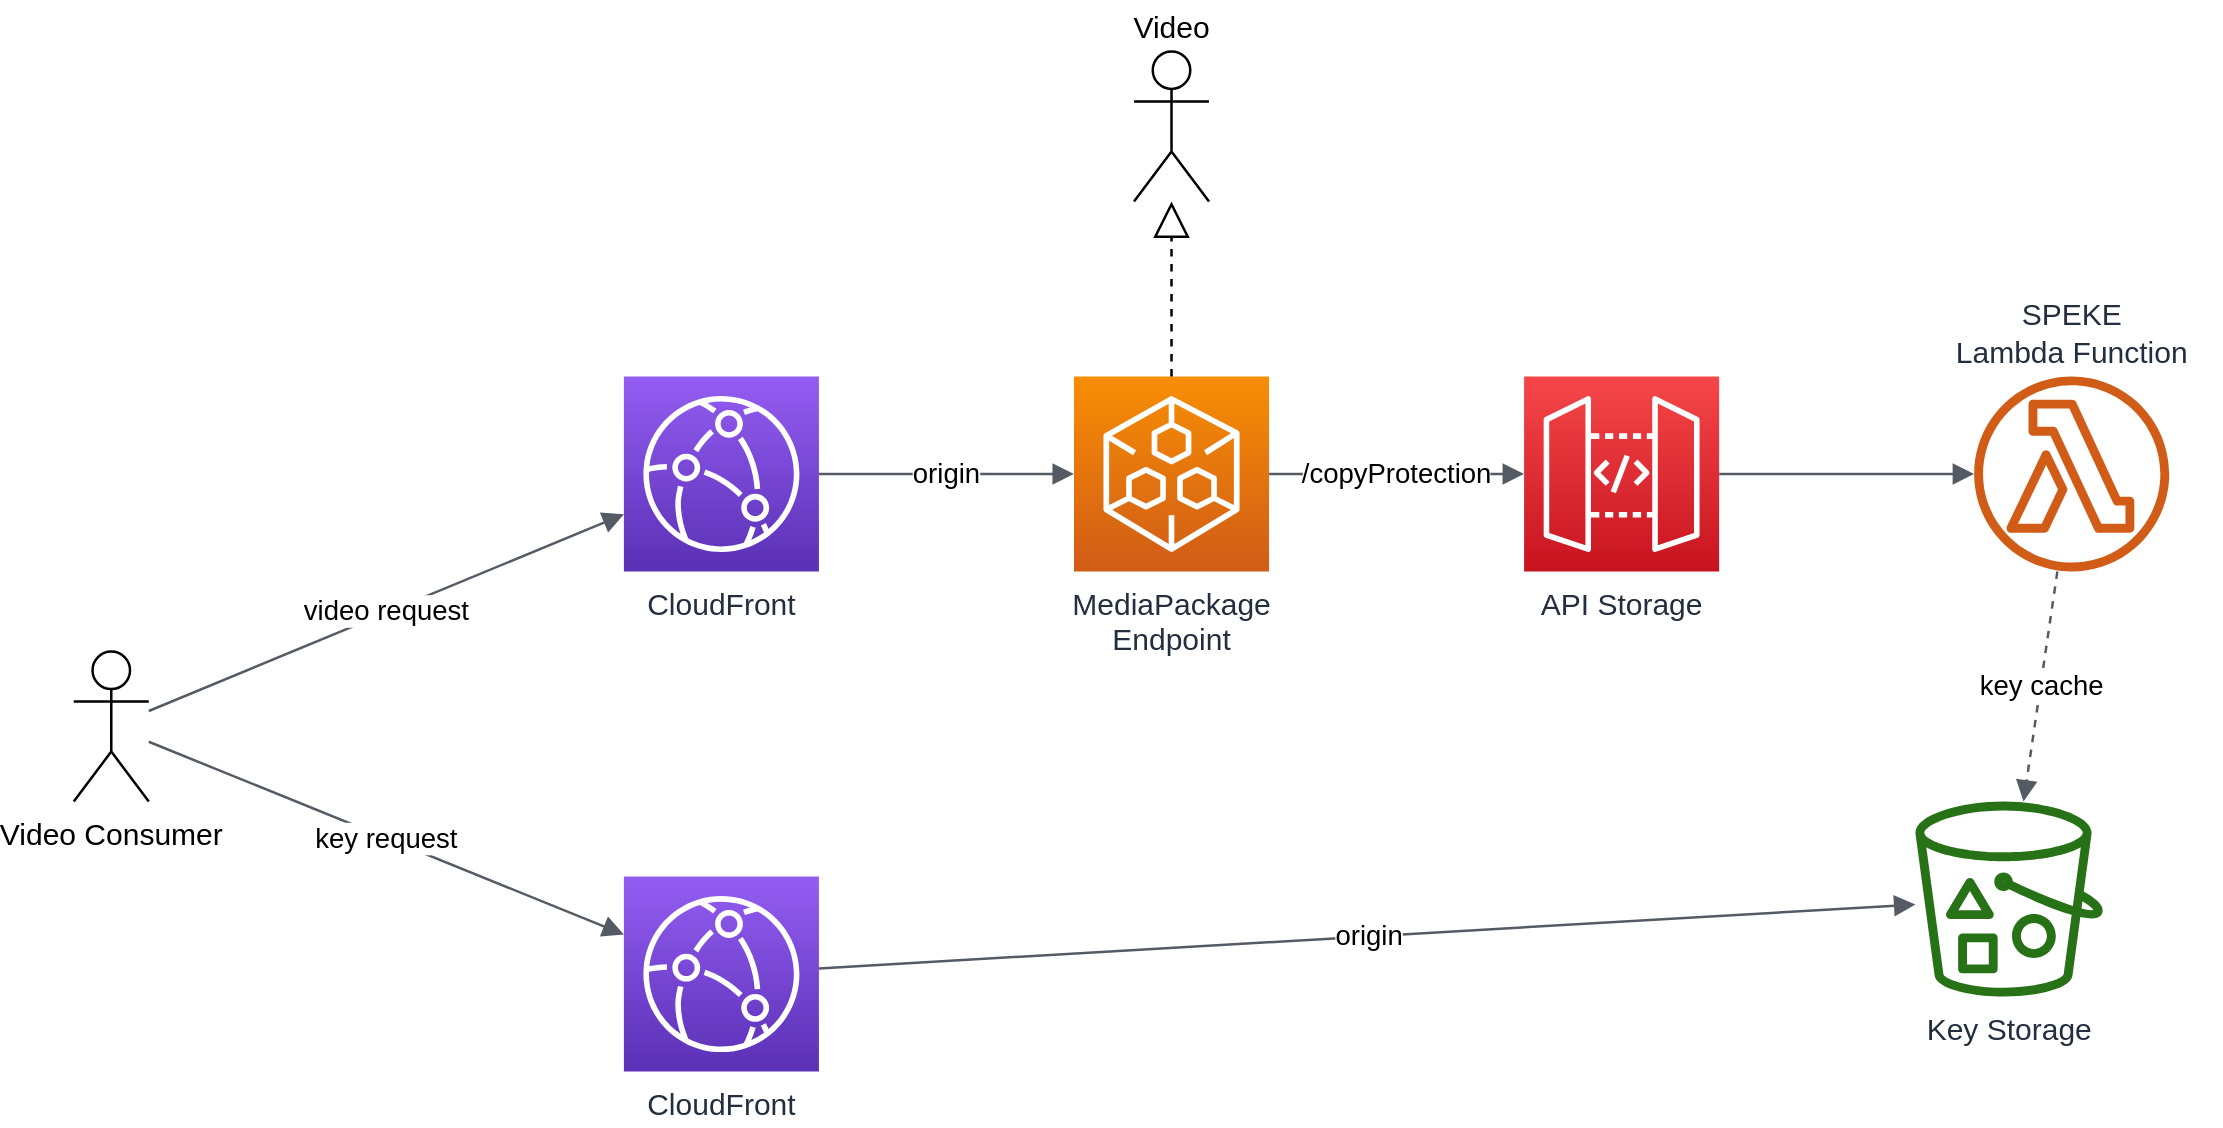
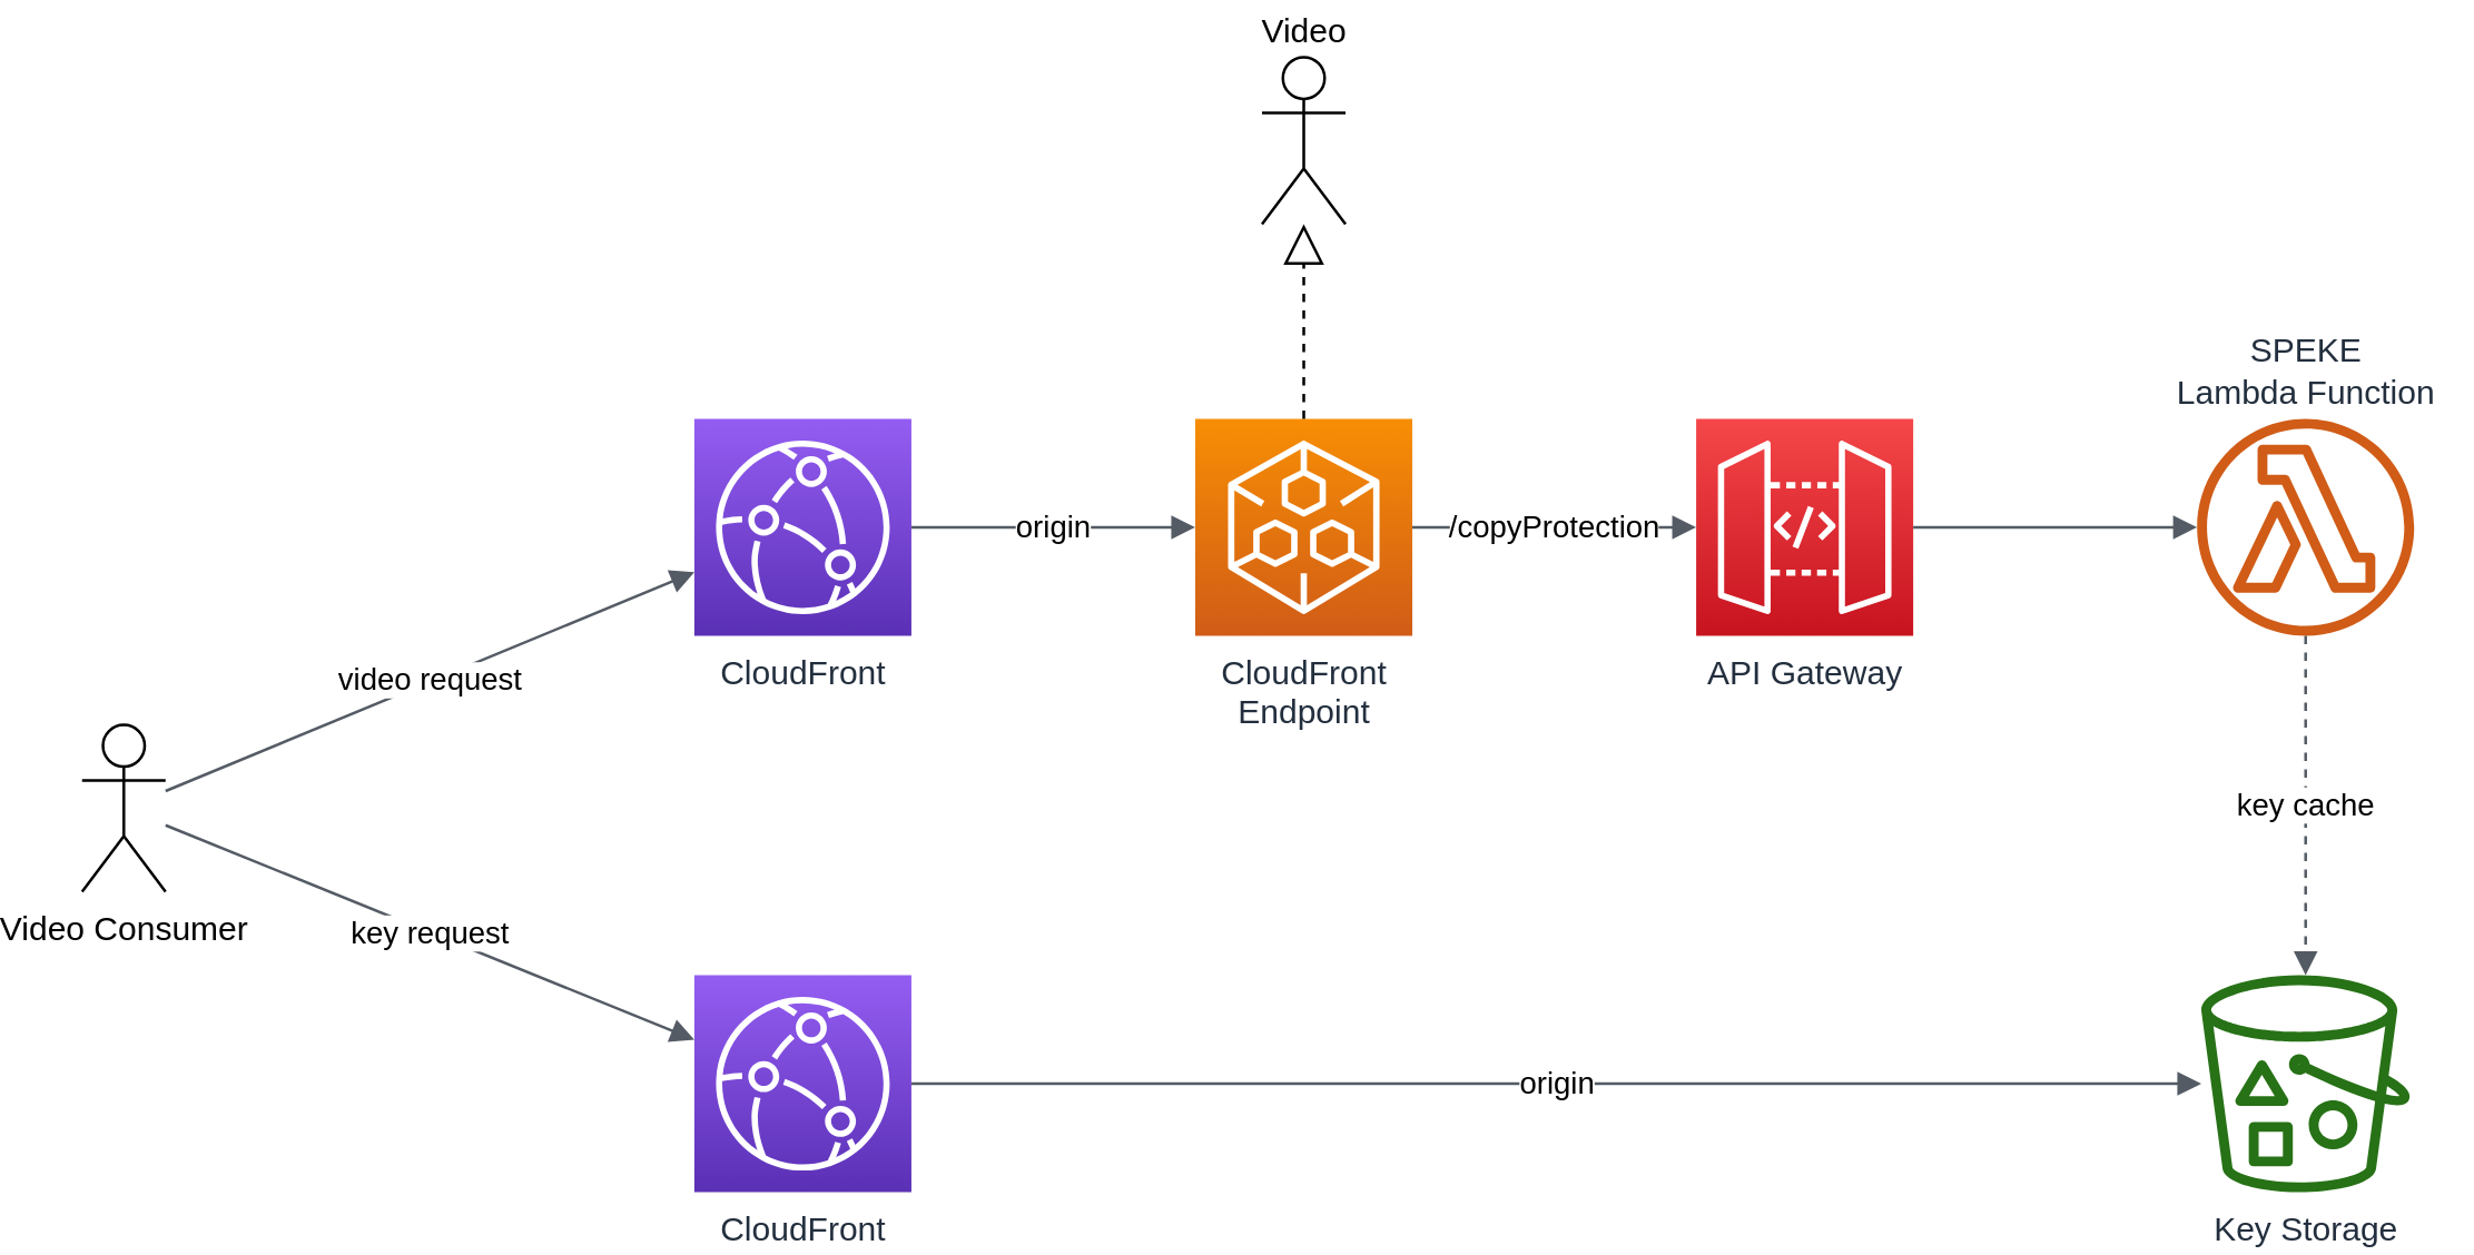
- <mxCell id="3" value="API Storage" style="outlineConnect=0;fontColor=#232F3E;gradientColor=#F54749;gradientDirection=north;fillColor=#C7131F;strokeColor=#ffffff;dashed=0;verticalLabelPosition=bottom;verticalAlign=top;align=center;html=1;fontSize=12;fontStyle=0;aspect=fixed;shape=mxgraph.aws4.resourceIcon;resIcon=mxgraph.aws4.api_gateway;" vertex="1" parent="1"><mxGeometry x="600" y="150" width="78" height="78" as="geometry" /></mxCell>
+ <mxCell id="3" value="API Gateway" style="outlineConnect=0;fontColor=#232F3E;gradientColor=#F54749;gradientDirection=north;fillColor=#C7131F;strokeColor=#ffffff;dashed=0;verticalLabelPosition=bottom;verticalAlign=top;align=center;html=1;fontSize=12;fontStyle=0;aspect=fixed;shape=mxgraph.aws4.resourceIcon;resIcon=mxgraph.aws4.api_gateway;" vertex="1" parent="1"><mxGeometry x="600" y="150" width="78" height="78" as="geometry" /></mxCell>
- <mxCell id="7" value="MediaPackage&lt;br&gt;Endpoint" style="outlineConnect=0;fontColor=#232F3E;gradientColor=#F78E04;gradientDirection=north;fillColor=#D05C17;strokeColor=#ffffff;dashed=0;verticalLabelPosition=bottom;verticalAlign=top;align=center;html=1;fontSize=12;fontStyle=0;aspect=fixed;shape=mxgraph.aws4.resourceIcon;resIcon=mxgraph.aws4.elemental_mediapackage;" vertex="1" parent="1"><mxGeometry x="420" y="150" width="78" height="78" as="geometry" /></mxCell>
+ <mxCell id="7" value="CloudFront&lt;br&gt;Endpoint" style="outlineConnect=0;fontColor=#232F3E;gradientColor=#F78E04;gradientDirection=north;fillColor=#D05C17;strokeColor=#ffffff;dashed=0;verticalLabelPosition=bottom;verticalAlign=top;align=center;html=1;fontSize=12;fontStyle=0;aspect=fixed;shape=mxgraph.aws4.resourceIcon;resIcon=mxgraph.aws4.elemental_mediapackage;" vertex="1" parent="1"><mxGeometry x="420" y="150" width="78" height="78" as="geometry" /></mxCell>
- <mxCell id="5" value="Key Storage" style="outlineConnect=0;fontColor=#232F3E;gradientColor=none;fillColor=#277116;strokeColor=none;dashed=0;verticalLabelPosition=bottom;verticalAlign=top;align=center;html=1;fontSize=12;fontStyle=0;aspect=fixed;pointerEvents=1;shape=mxgraph.aws4.bucket_with_objects;" vertex="1" parent="1"><mxGeometry x="756.5" y="320" width="75" height="78" as="geometry" /></mxCell>
+ <mxCell id="5" value="Key Storage" style="outlineConnect=0;fontColor=#232F3E;gradientColor=none;fillColor=#277116;strokeColor=none;dashed=0;verticalLabelPosition=bottom;verticalAlign=top;align=center;html=1;fontSize=12;fontStyle=0;aspect=fixed;pointerEvents=1;shape=mxgraph.aws4.bucket_with_objects;" vertex="1" parent="1"><mxGeometry x="781.5" y="350" width="75" height="78" as="geometry" /></mxCell>
